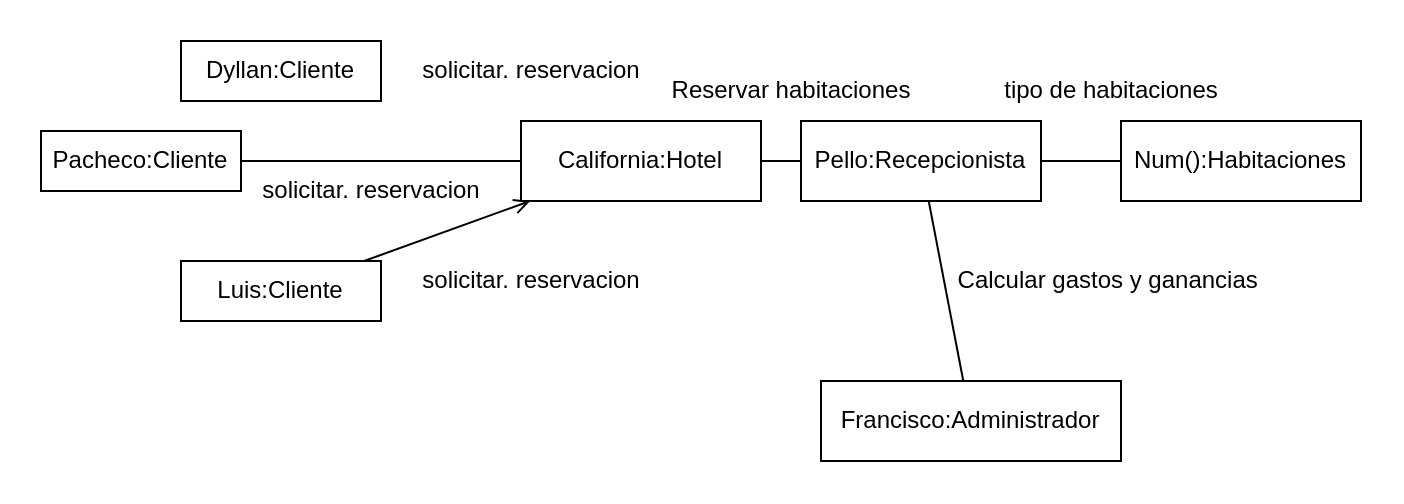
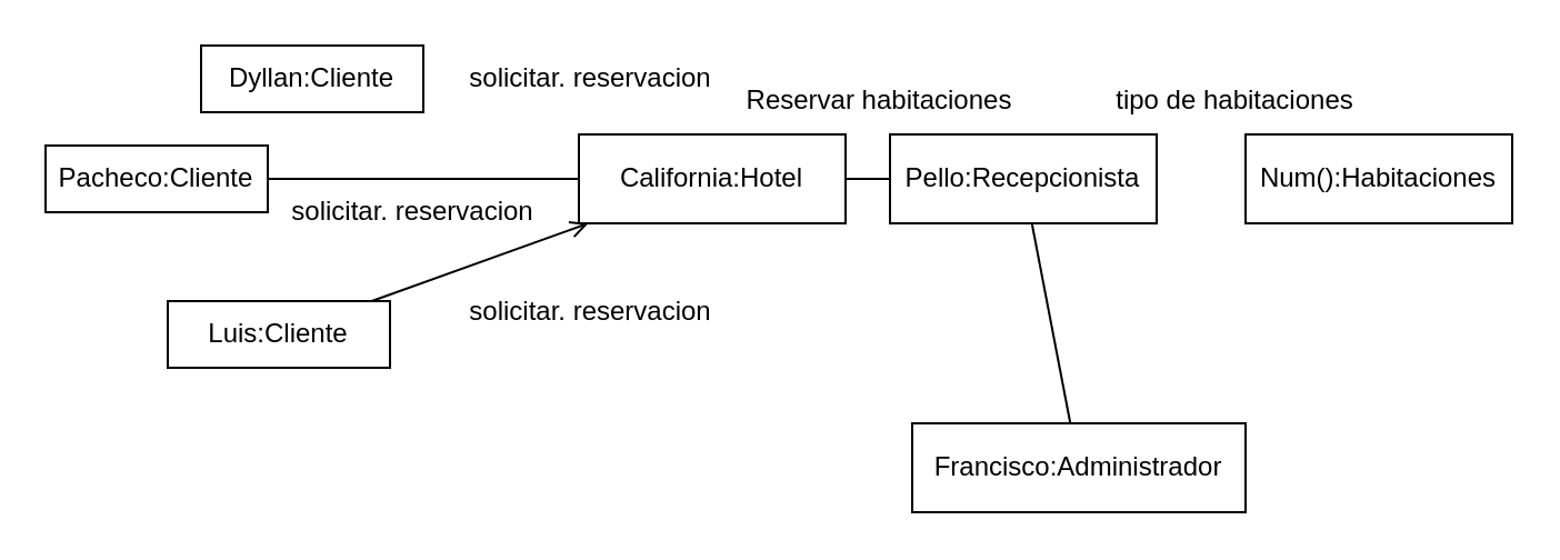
- <mxCell id="12" value="" style="endArrow=none;html=1;rounded=0;" edge="1" parent="1" source="6" target="7"><mxGeometry width="50" height="50" relative="1" as="geometry"><mxPoint x="410" y="250" as="sourcePoint" /><mxPoint x="460" y="200" as="targetPoint" /></mxGeometry></mxCell>
- <mxCell id="18" value="Calcular gastos y ganancias&amp;nbsp;" style="text;html=1;align=center;verticalAlign=middle;resizable=0;points=[];autosize=1;strokeColor=none;fillColor=none;" vertex="1" parent="1"><mxGeometry x="465" y="125" width="180" height="30" as="geometry" /></mxCell>
- <mxCell id="4" value="Luis:Cliente" style="rounded=0;whiteSpace=wrap;html=1;" vertex="1" parent="1"><mxGeometry x="90" y="130" width="100" height="30" as="geometry" /></mxCell>
+ <mxCell id="4" value="Luis:Cliente" style="rounded=0;whiteSpace=wrap;html=1;" vertex="1" parent="1"><mxGeometry x="75" y="135" width="100" height="30" as="geometry" /></mxCell>
